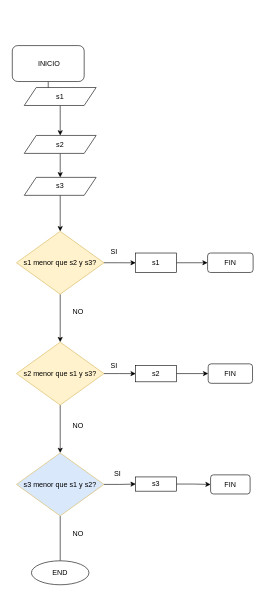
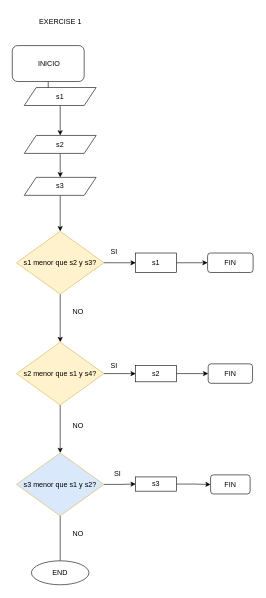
+ <mxCell id="35" value="EXERCISE 1" style="text;html=1;align=center;verticalAlign=middle;resizable=0;points=[];autosize=1;strokeColor=none;fillColor=none;" vertex="1" parent="1"><mxGeometry x="55" y="20" width="90" height="30" as="geometry" /></mxCell>
- <mxCell id="17" value="s2 menor que s1 y s3?" style="rhombus;whiteSpace=wrap;html=1;fillColor=#fff2cc;strokeColor=#d6b656;" vertex="1" parent="1"><mxGeometry x="27" y="570" width="146" height="105" as="geometry" /></mxCell>
+ <mxCell id="17" value="s2 menor que s1 y s4?" style="rhombus;whiteSpace=wrap;html=1;fillColor=#fff2cc;strokeColor=#d6b656;" vertex="1" parent="1"><mxGeometry x="27" y="570" width="146" height="105" as="geometry" /></mxCell>
